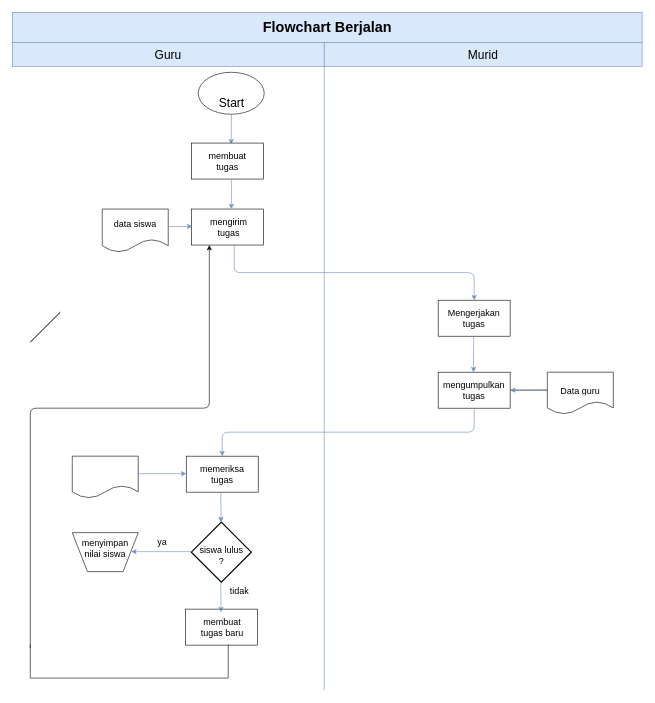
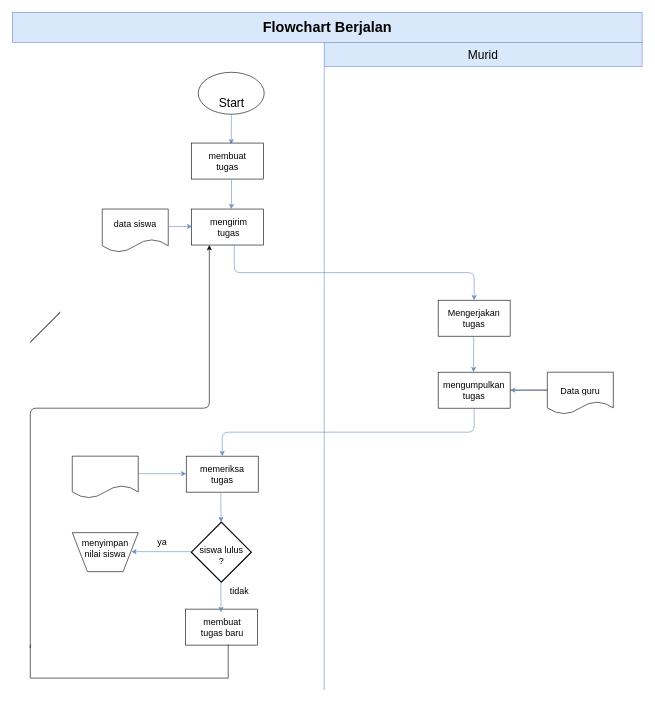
- <mxCell id="3" value="&lt;span style=&quot;font-size: 20px&quot;&gt;Guru&lt;br&gt;&lt;/span&gt;" style="text;html=1;strokeColor=#6c8ebf;fillColor=#dae8fc;align=center;verticalAlign=middle;whiteSpace=wrap;rounded=0;" vertex="1" parent="1"><mxGeometry x="20" y="70" width="520" height="40" as="geometry" /></mxCell>
